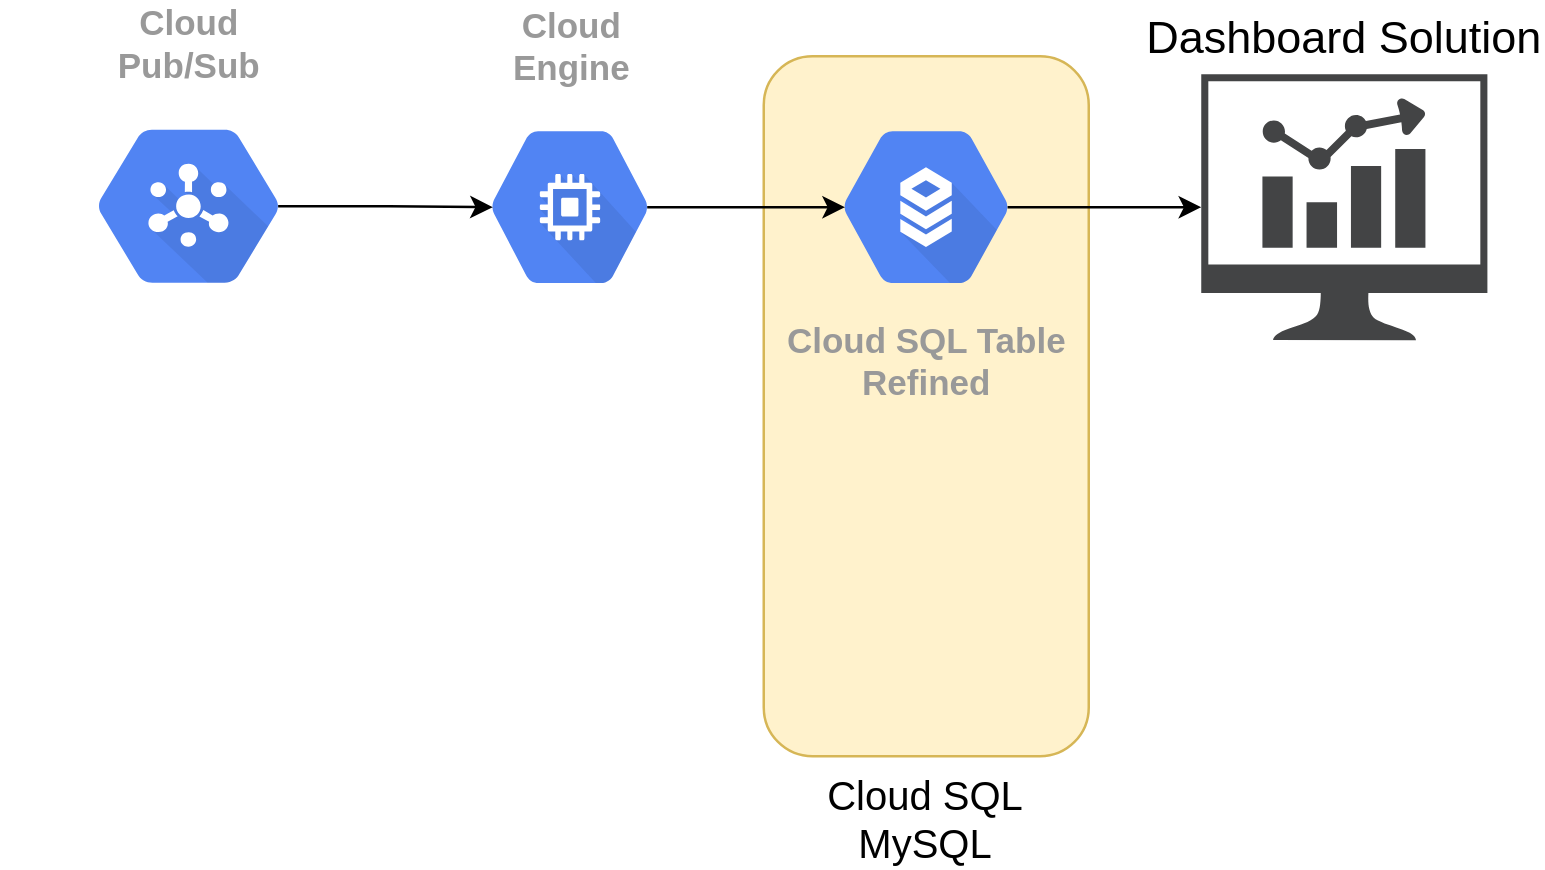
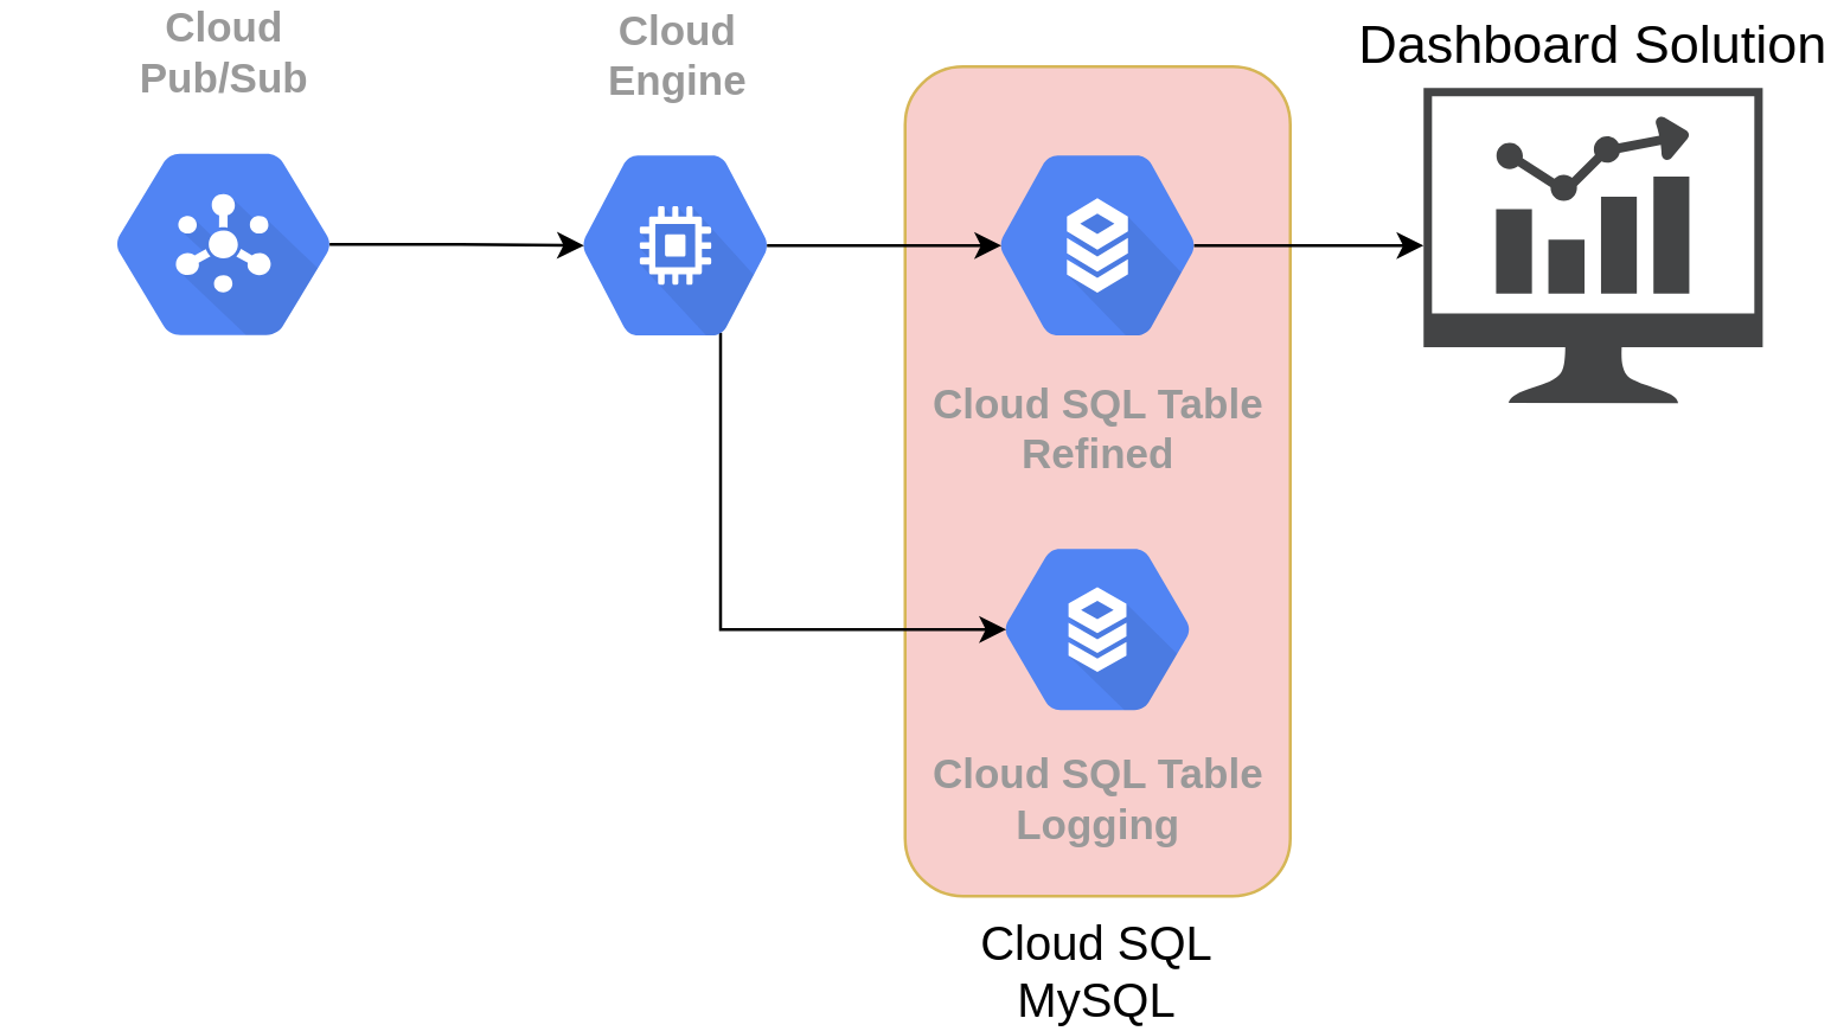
- <mxCell id="2" value="Cloud SQL MySQL" style="rounded=1;whiteSpace=wrap;html=1;labelPosition=center;verticalLabelPosition=bottom;align=center;verticalAlign=top;fillColor=#fff2cc;strokeColor=#d6b656;fontSize=16;" vertex="1" parent="1"><mxGeometry x="305" y="20" width="130" height="280" as="geometry" /></mxCell>
+ <mxCell id="2" value="Cloud SQL MySQL" style="rounded=1;whiteSpace=wrap;html=1;labelPosition=center;verticalLabelPosition=bottom;align=center;verticalAlign=top;fillColor=#f8cecc;strokeColor=#d6b656;fontSize=16;" vertex="1" parent="1"><mxGeometry x="305" y="20" width="130" height="280" as="geometry" /></mxCell>
+ <mxCell id="8" style="edgeStyle=orthogonalEdgeStyle;rounded=0;orthogonalLoop=1;jettySize=auto;html=1;exitX=0.66;exitY=0.83;exitDx=0;exitDy=0;exitPerimeter=0;entryX=0.175;entryY=0.5;entryDx=0;entryDy=0;entryPerimeter=0;" edge="1" parent="1" source="9" target="5"><mxGeometry relative="1" as="geometry"><Array as="points"><mxPoint x="243" y="210" /></Array></mxGeometry></mxCell>
+ <mxCell id="5" value="Cloud SQL Table&lt;br style=&quot;font-size: 14px;&quot;&gt;Logging" style="html=1;fillColor=#5184F3;strokeColor=none;verticalAlign=top;labelPosition=center;verticalLabelPosition=bottom;align=center;spacingTop=-6;fontSize=14;fontStyle=1;fontColor=#999999;shape=mxgraph.gcp2.hexIcon;prIcon=cloud_sql" vertex="1" parent="1"><mxGeometry x="322.5" y="170" width="95" height="80" as="geometry" /></mxCell>
